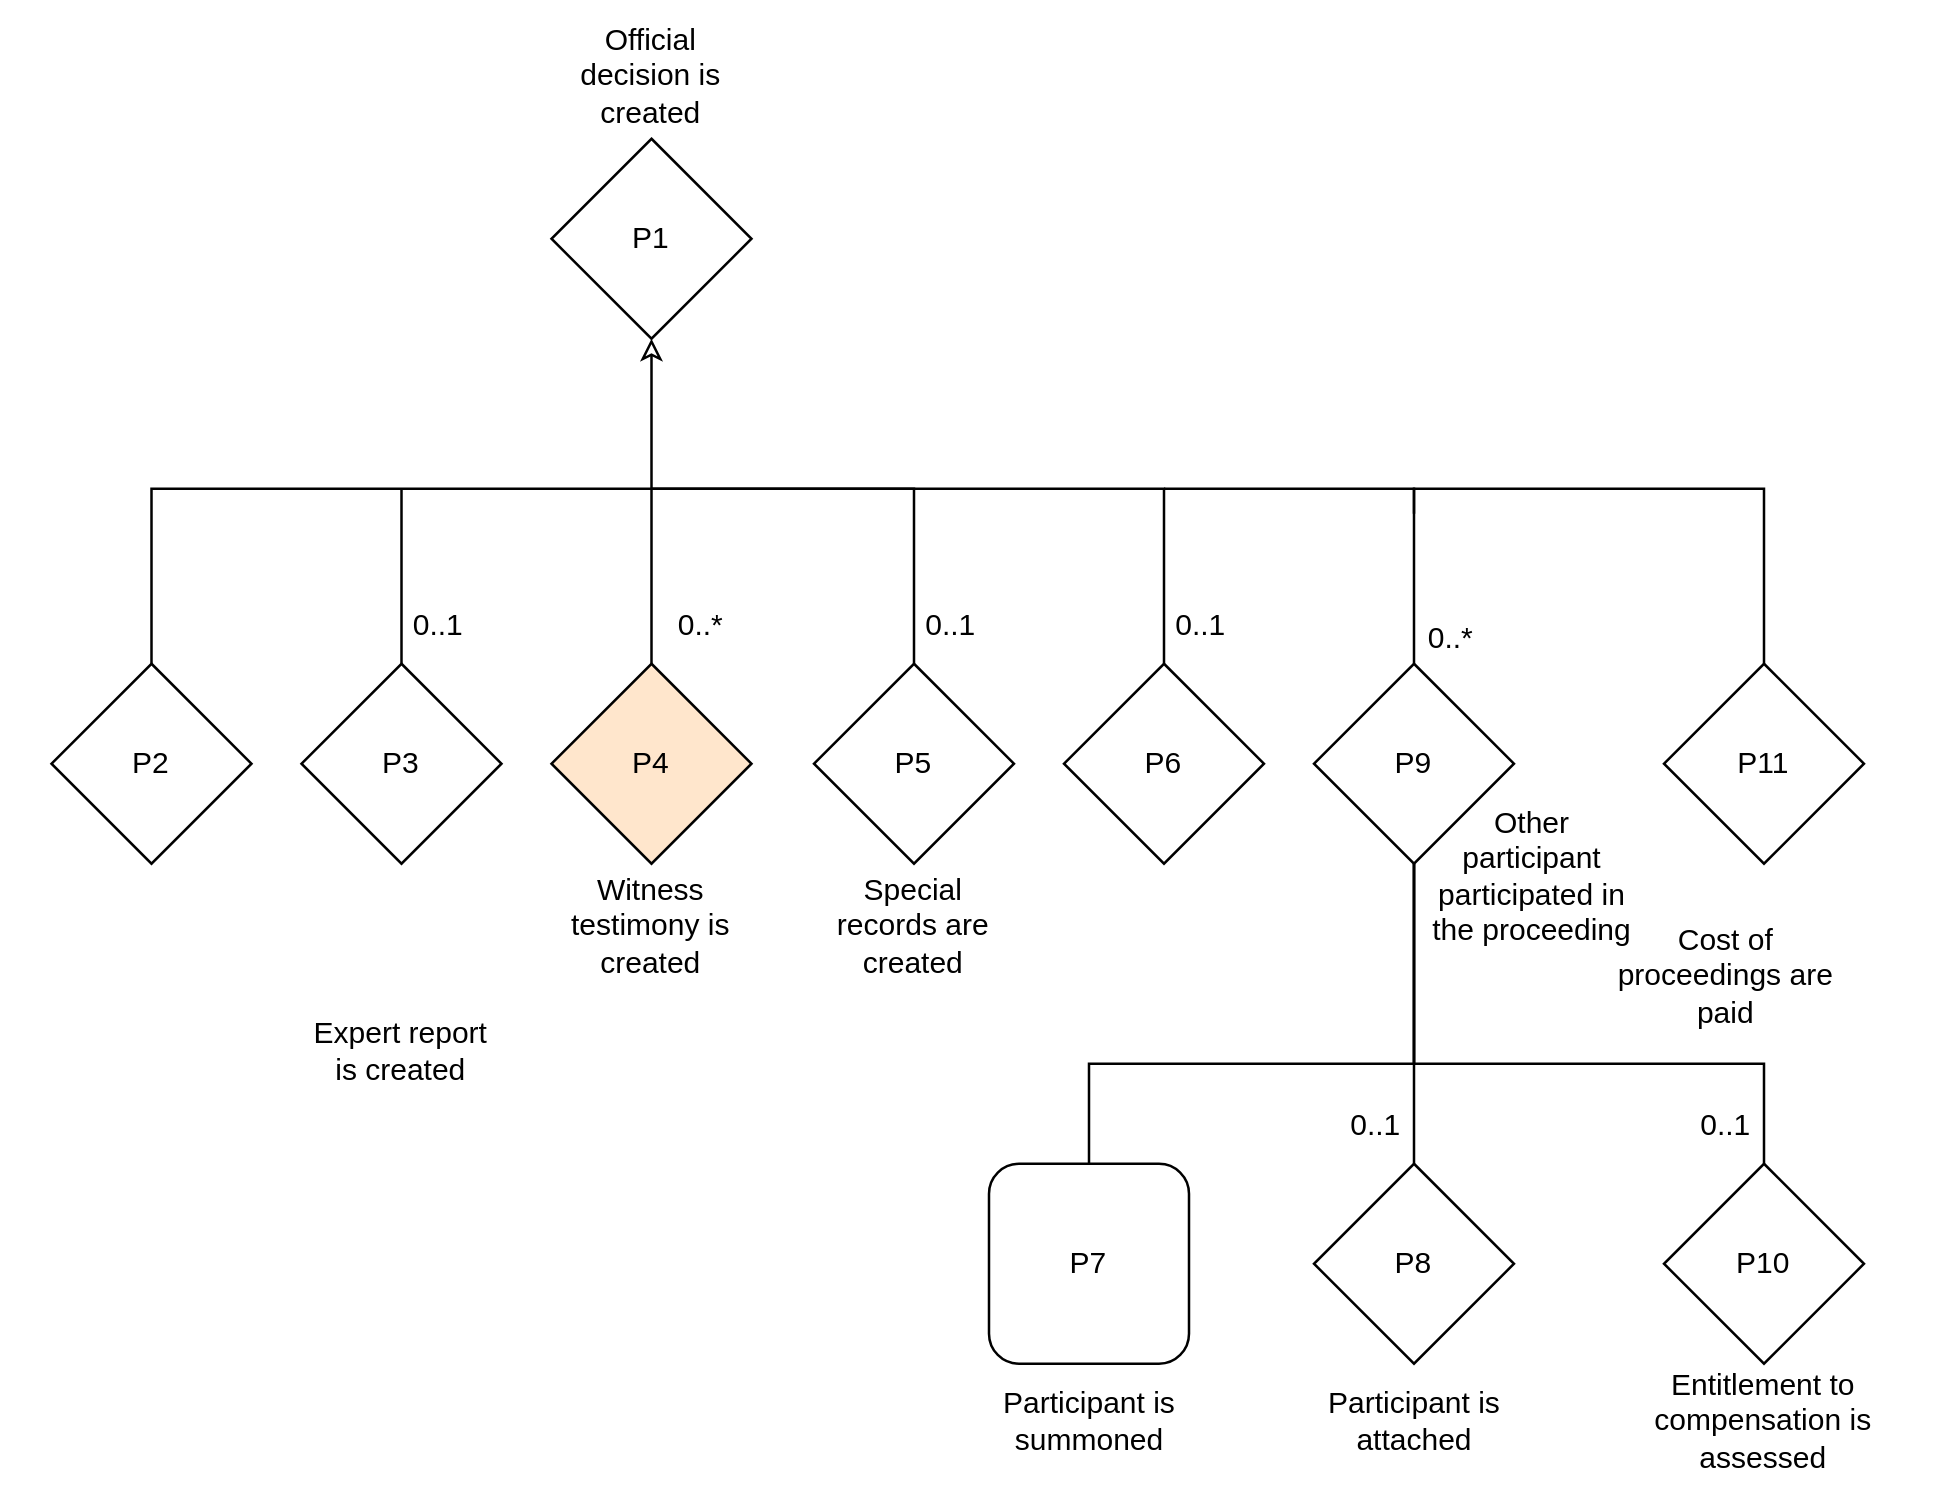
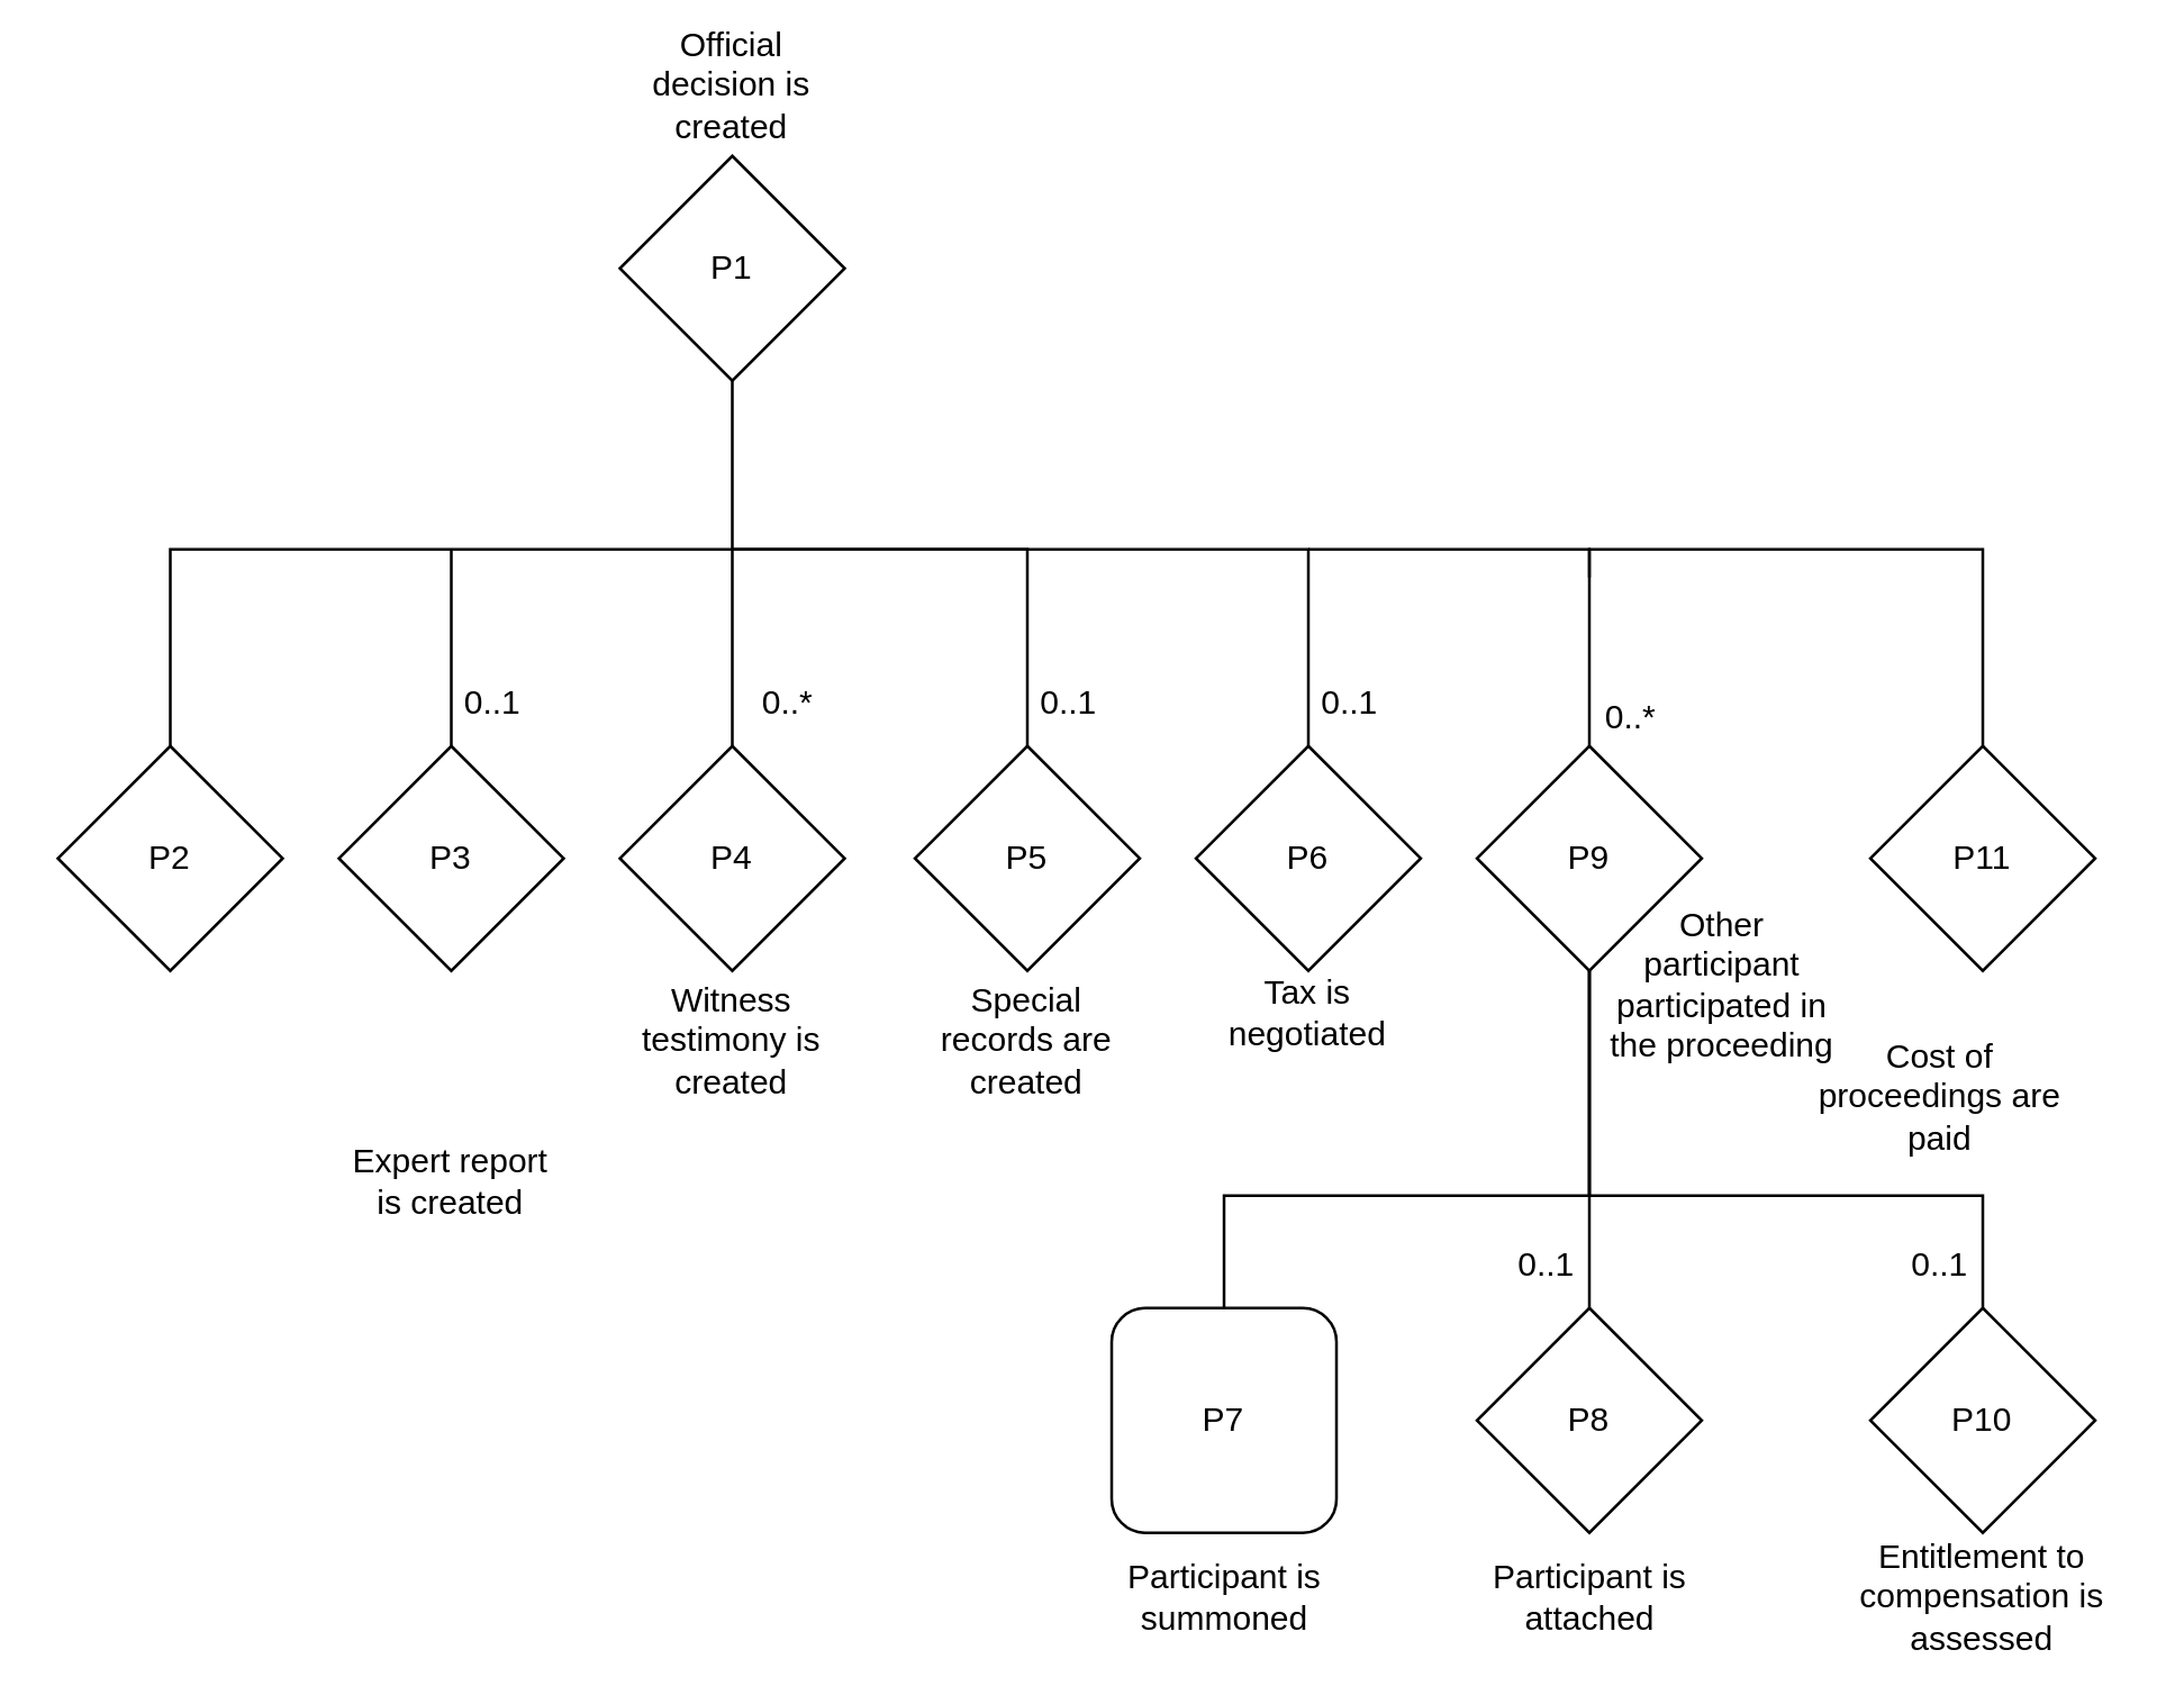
- <mxCell id="3" style="edgeStyle=orthogonalEdgeStyle;rounded=0;orthogonalLoop=1;jettySize=auto;html=1;endArrow=classic;endFill=0;entryX=0.5;entryY=1;entryDx=0;entryDy=0;exitX=0.5;exitY=0;exitDx=0;exitDy=0;" edge="1" parent="1" source="4" target="2"><mxGeometry relative="1" as="geometry"><mxPoint x="420" y="395" as="targetPoint" /><Array as="points"><mxPoint x="60" y="195" /><mxPoint x="260" y="195" /></Array></mxGeometry></mxCell>
+ <mxCell id="3" style="edgeStyle=orthogonalEdgeStyle;rounded=0;orthogonalLoop=1;jettySize=auto;html=1;endArrow=none;endFill=0;entryX=0.5;entryY=1;entryDx=0;entryDy=0;exitX=0.5;exitY=0;exitDx=0;exitDy=0;" edge="1" parent="1" source="4" target="2"><mxGeometry relative="1" as="geometry"><mxPoint x="420" y="395" as="targetPoint" /><Array as="points"><mxPoint x="60" y="195" /><mxPoint x="260" y="195" /></Array></mxGeometry></mxCell>
- <mxCell id="8" value="P4" style="rhombus;whiteSpace=wrap;html=1;fillColor=#ffe6cc;" vertex="1" parent="1"><mxGeometry x="220" y="265" width="80" height="80" as="geometry" /></mxCell>
+ <mxCell id="8" value="P4" style="rhombus;whiteSpace=wrap;html=1;" vertex="1" parent="1"><mxGeometry x="220" y="265" width="80" height="80" as="geometry" /></mxCell>
+ <mxCell id="22" value="Tax is negotiated" style="text;html=1;strokeColor=none;fillColor=none;align=center;verticalAlign=middle;whiteSpace=wrap;rounded=0;" vertex="1" parent="1"><mxGeometry x="440" y="350" width="50" height="20" as="geometry" /></mxCell>
